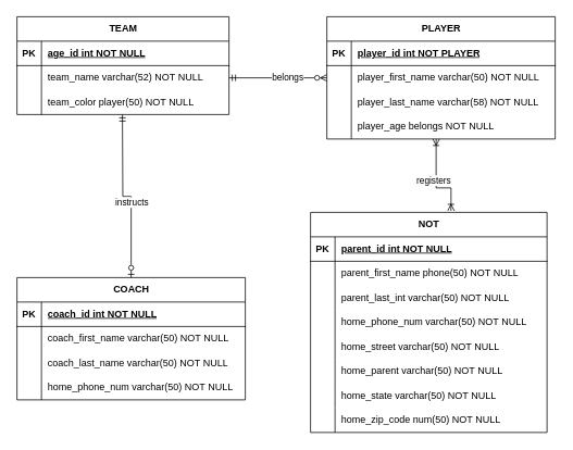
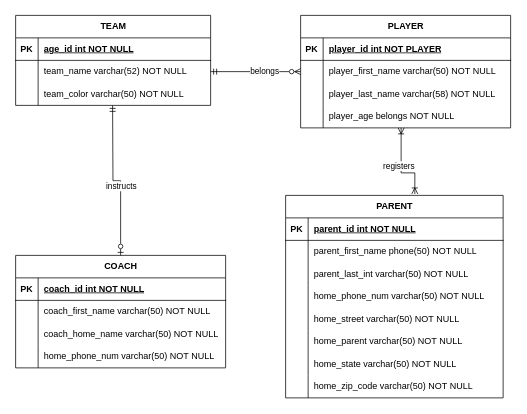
- <mxCell id="11" value="team_color player(50) NOT NULL" style="shape=partialRectangle;connectable=0;fillColor=none;top=0;left=0;bottom=0;right=0;align=left;spacingLeft=6;overflow=hidden;whiteSpace=wrap;html=1;" parent="9" vertex="1"><mxGeometry x="30" width="230" height="30" as="geometry"><mxRectangle width="230" height="30" as="alternateBounds" /></mxGeometry></mxCell>
+ <mxCell id="11" value="team_color varchar(50) NOT NULL" style="shape=partialRectangle;connectable=0;fillColor=none;top=0;left=0;bottom=0;right=0;align=left;spacingLeft=6;overflow=hidden;whiteSpace=wrap;html=1;" parent="9" vertex="1"><mxGeometry x="30" width="230" height="30" as="geometry"><mxRectangle width="230" height="30" as="alternateBounds" /></mxGeometry></mxCell>
- <mxCell id="38" value="NOT" style="shape=table;startSize=30;container=1;collapsible=1;childLayout=tableLayout;fixedRows=1;rowLines=0;fontStyle=1;align=center;resizeLast=1;html=1;" parent="1" vertex="1"><mxGeometry x="380" y="260" width="290" height="270" as="geometry" /></mxCell>
+ <mxCell id="38" value="PARENT" style="shape=table;startSize=30;container=1;collapsible=1;childLayout=tableLayout;fixedRows=1;rowLines=0;fontStyle=1;align=center;resizeLast=1;html=1;" parent="1" vertex="1"><mxGeometry x="380" y="260" width="290" height="270" as="geometry" /></mxCell>
- <mxCell id="34" value="coach_last_name varchar(50) NOT NULL" style="shape=partialRectangle;connectable=0;fillColor=none;top=0;left=0;bottom=0;right=0;align=left;spacingLeft=6;overflow=hidden;whiteSpace=wrap;html=1;" parent="32" vertex="1"><mxGeometry x="30" width="250" height="30" as="geometry"><mxRectangle width="250" height="30" as="alternateBounds" /></mxGeometry></mxCell>
+ <mxCell id="34" value="coach_home_name varchar(50) NOT NULL" style="shape=partialRectangle;connectable=0;fillColor=none;top=0;left=0;bottom=0;right=0;align=left;spacingLeft=6;overflow=hidden;whiteSpace=wrap;html=1;" parent="32" vertex="1"><mxGeometry x="30" width="250" height="30" as="geometry"><mxRectangle width="250" height="30" as="alternateBounds" /></mxGeometry></mxCell>
- <mxCell id="62" value="home_zip_code num(50) NOT NULL" style="shape=partialRectangle;connectable=0;fillColor=none;top=0;left=0;bottom=0;right=0;align=left;spacingLeft=6;overflow=hidden;whiteSpace=wrap;html=1;" parent="60" vertex="1"><mxGeometry x="30" width="260" height="30" as="geometry"><mxRectangle width="260" height="30" as="alternateBounds" /></mxGeometry></mxCell>
+ <mxCell id="62" value="home_zip_code varchar(50) NOT NULL" style="shape=partialRectangle;connectable=0;fillColor=none;top=0;left=0;bottom=0;right=0;align=left;spacingLeft=6;overflow=hidden;whiteSpace=wrap;html=1;" parent="60" vertex="1"><mxGeometry x="30" width="260" height="30" as="geometry"><mxRectangle width="260" height="30" as="alternateBounds" /></mxGeometry></mxCell>
